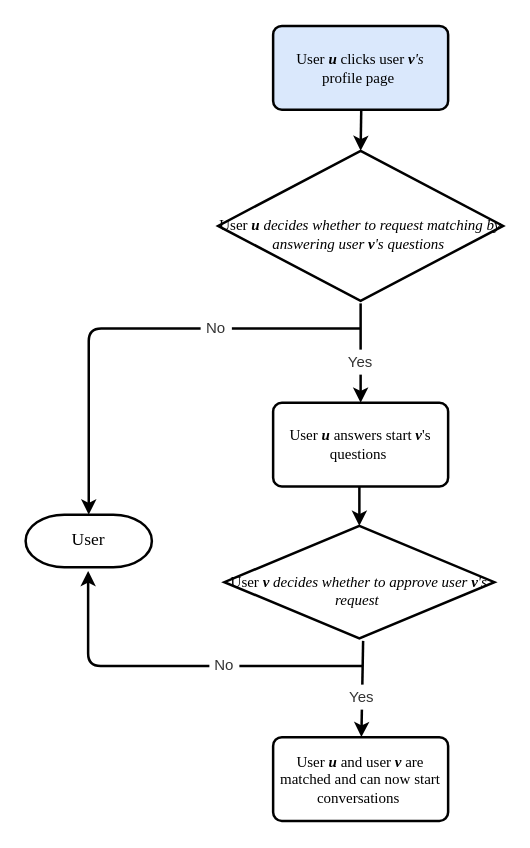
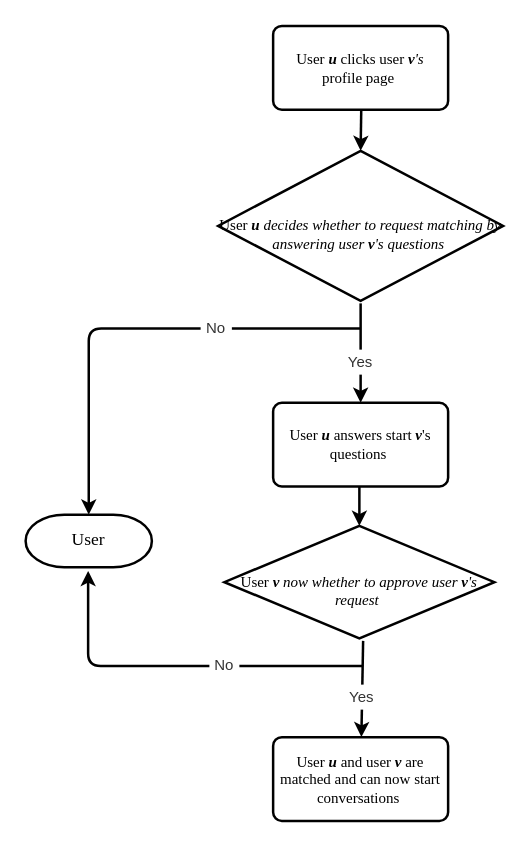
- <mxCell id="2" value="&lt;font face=&quot;Georgia&quot;&gt;User &lt;i&gt;&lt;b&gt;u&lt;/b&gt;&lt;/i&gt; clicks&amp;nbsp;&lt;/font&gt;&lt;span style=&quot;font-family: &amp;#34;georgia&amp;#34;&quot;&gt;user&amp;nbsp;&lt;/span&gt;&lt;i style=&quot;font-family: &amp;#34;georgia&amp;#34;&quot;&gt;&lt;b&gt;v&lt;/b&gt;'s&lt;/i&gt;&lt;font face=&quot;Georgia&quot;&gt;&lt;br&gt;profile page&amp;nbsp;&lt;/font&gt;" style="rounded=1;whiteSpace=wrap;html=1;absoluteArcSize=1;arcSize=14;strokeWidth=2;fillColor=#dae8fc;" parent="1" vertex="1"><mxGeometry x="218" y="20" width="140" height="67" as="geometry" /></mxCell>
+ <mxCell id="2" value="&lt;font face=&quot;Georgia&quot;&gt;User &lt;i&gt;&lt;b&gt;u&lt;/b&gt;&lt;/i&gt; clicks&amp;nbsp;&lt;/font&gt;&lt;span style=&quot;font-family: &amp;#34;georgia&amp;#34;&quot;&gt;user&amp;nbsp;&lt;/span&gt;&lt;i style=&quot;font-family: &amp;#34;georgia&amp;#34;&quot;&gt;&lt;b&gt;v&lt;/b&gt;'s&lt;/i&gt;&lt;font face=&quot;Georgia&quot;&gt;&lt;br&gt;profile page&amp;nbsp;&lt;/font&gt;" style="rounded=1;whiteSpace=wrap;html=1;absoluteArcSize=1;arcSize=14;strokeWidth=2;" parent="1" vertex="1"><mxGeometry x="218" y="20" width="140" height="67" as="geometry" /></mxCell>
- <mxCell id="10" value="&lt;font face=&quot;Georgia&quot;&gt;&lt;br&gt;User &lt;i&gt;&lt;b&gt;v&amp;nbsp;&lt;/b&gt;decides whether to approve user&amp;nbsp;&lt;b&gt;v&lt;/b&gt;'s request&lt;/i&gt;&amp;nbsp;&lt;/font&gt;" style="strokeWidth=2;html=1;shape=mxgraph.flowchart.decision;whiteSpace=wrap;" parent="1" vertex="1"><mxGeometry x="179" y="420" width="216" height="90" as="geometry" /></mxCell>
+ <mxCell id="10" value="&lt;font face=&quot;Georgia&quot;&gt;&lt;br&gt;User &lt;i&gt;&lt;b&gt;v&amp;nbsp;&lt;/b&gt;now whether to approve user&amp;nbsp;&lt;b&gt;v&lt;/b&gt;'s request&lt;/i&gt;&amp;nbsp;&lt;/font&gt;" style="strokeWidth=2;html=1;shape=mxgraph.flowchart.decision;whiteSpace=wrap;" parent="1" vertex="1"><mxGeometry x="179" y="420" width="216" height="90" as="geometry" /></mxCell>
